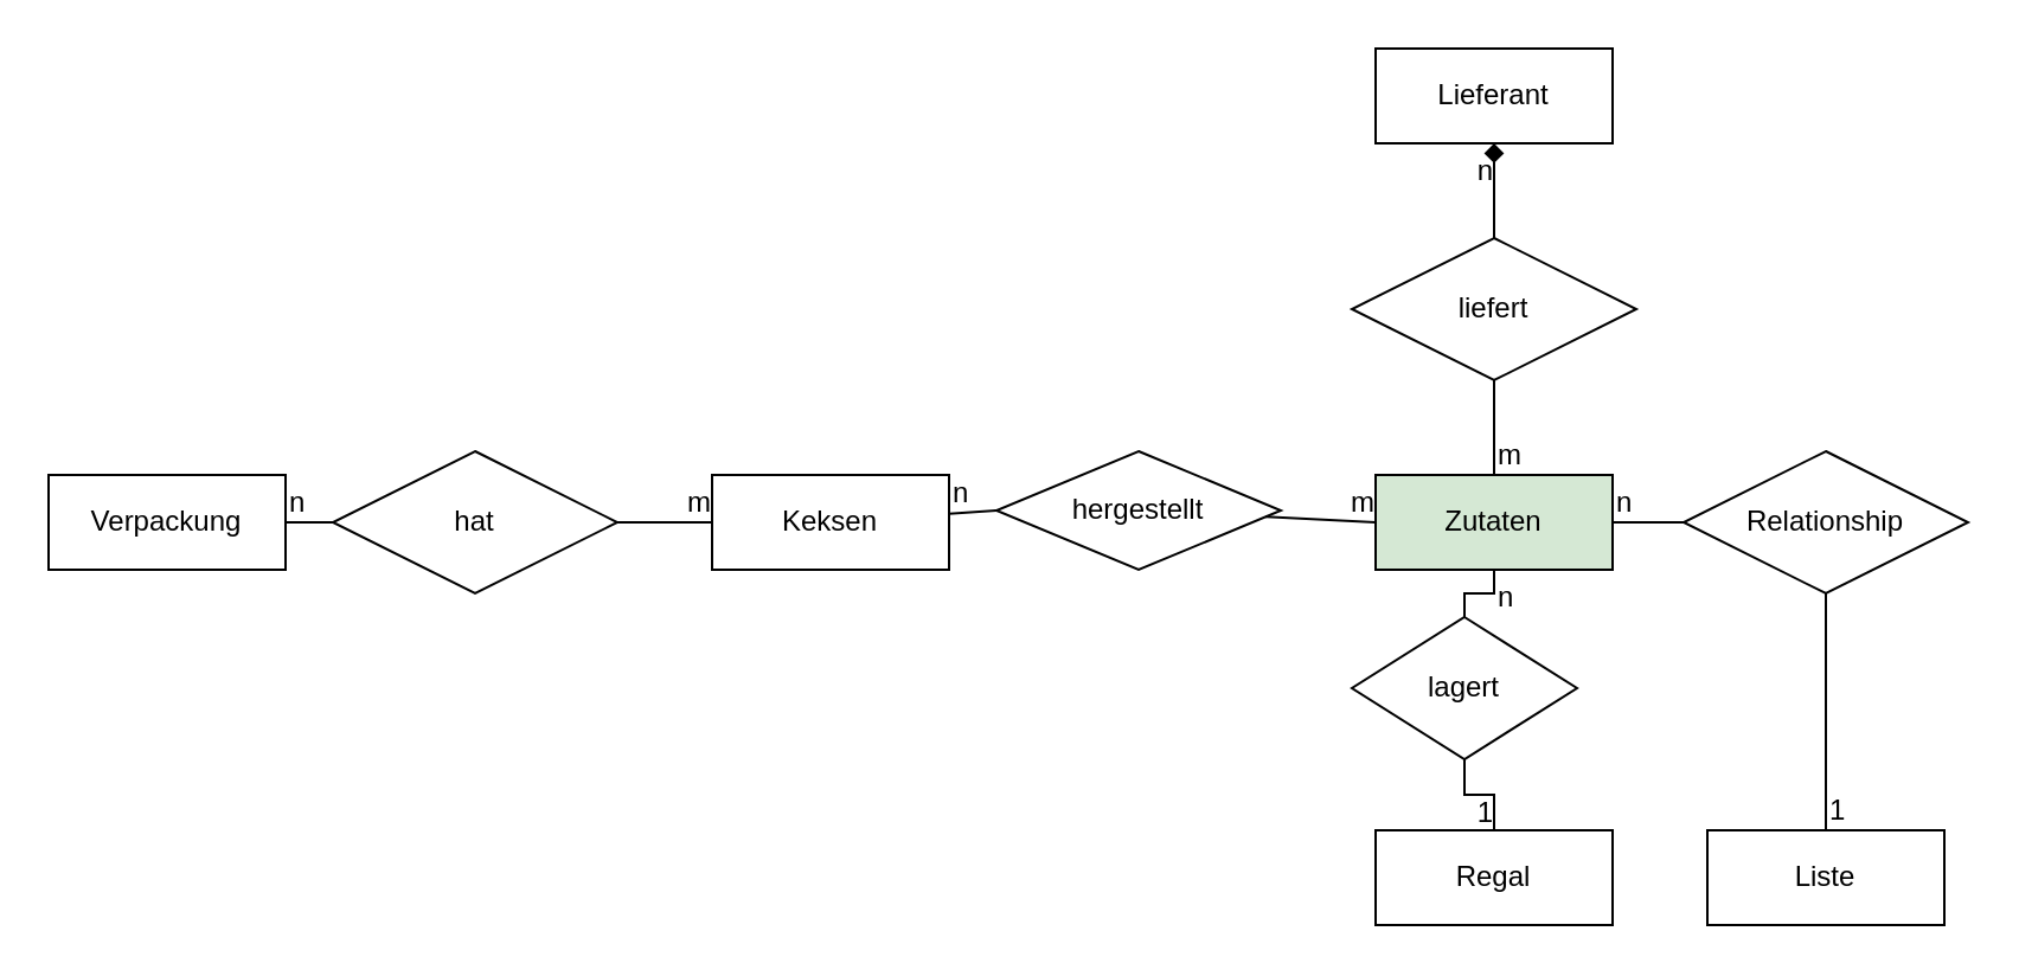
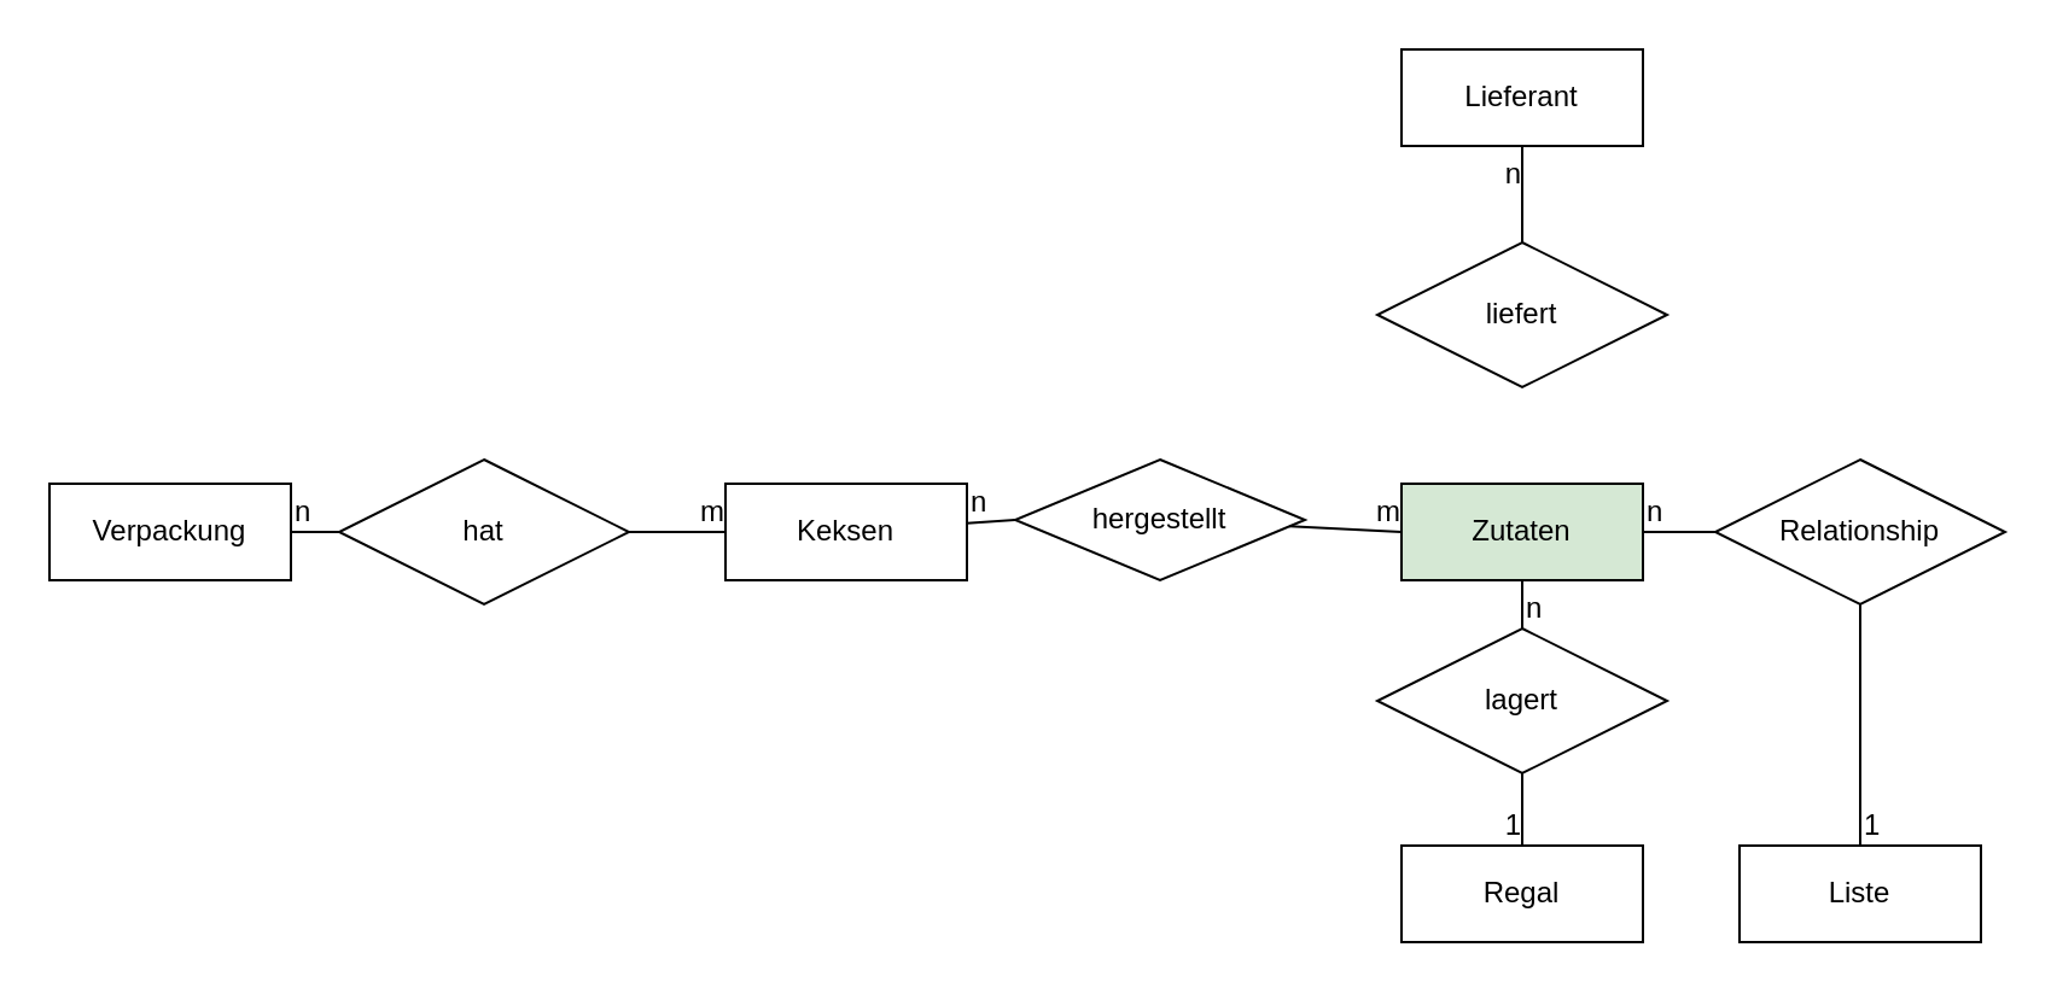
- <mxCell id="31" value="" style="endArrow=diamond;html=1;rounded=0;entryX=0.5;entryY=1;entryDx=0;entryDy=0;edgeStyle=orthogonalEdgeStyle;" edge="1" parent="1" source="27" target="28"><mxGeometry relative="1" as="geometry"><mxPoint x="710" y="-180" as="sourcePoint" /><mxPoint x="710" y="-180" as="targetPoint" /></mxGeometry></mxCell>
+ <mxCell id="31" value="" style="endArrow=none;html=1;rounded=0;entryX=0.5;entryY=1;entryDx=0;entryDy=0;edgeStyle=orthogonalEdgeStyle;" edge="1" parent="1" source="27" target="28"><mxGeometry relative="1" as="geometry"><mxPoint x="710" y="-180" as="sourcePoint" /><mxPoint x="710" y="-180" as="targetPoint" /></mxGeometry></mxCell>
- <mxCell id="29" value="" style="endArrow=none;html=1;rounded=0;entryX=0.5;entryY=1;entryDx=0;entryDy=0;edgeStyle=orthogonalEdgeStyle;" edge="1" parent="1" source="12" target="27"><mxGeometry relative="1" as="geometry"><mxPoint x="630" y="40" as="sourcePoint" /><mxPoint x="630" y="40" as="targetPoint" /></mxGeometry></mxCell>
- <mxCell id="30" value="m" style="resizable=0;html=1;align=left;verticalAlign=bottom;" connectable="0" vertex="1" parent="29"><mxGeometry x="-1" relative="1" as="geometry" /></mxCell>
- <mxCell id="16" value="lagert" style="shape=rhombus;perimeter=rhombusPerimeter;whiteSpace=wrap;html=1;align=center;" parent="1" vertex="1"><mxGeometry x="570" y="260" width="95" height="60" as="geometry" /></mxCell>
+ <mxCell id="16" value="lagert" style="shape=rhombus;perimeter=rhombusPerimeter;whiteSpace=wrap;html=1;align=center;" parent="1" vertex="1"><mxGeometry x="570" y="260" width="120" height="60" as="geometry" /></mxCell>
